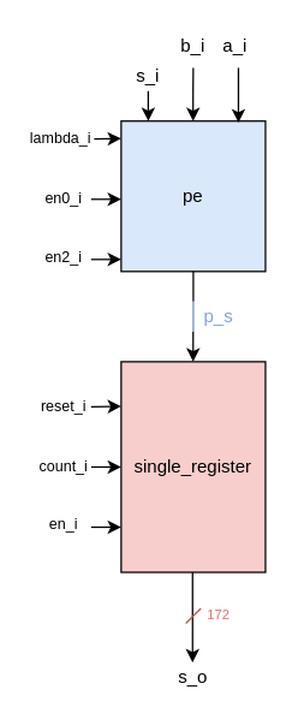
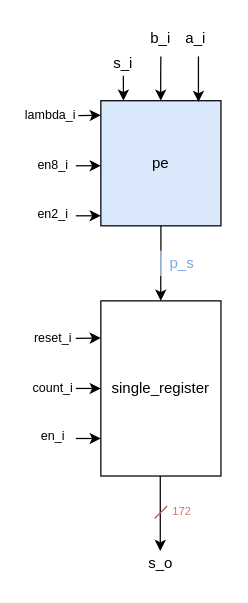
- <mxCell id="19" value="&lt;font style=&quot;font-size: 10px&quot;&gt;en0_i&lt;/font&gt;" style="text;html=1;strokeColor=none;fillColor=none;align=center;verticalAlign=middle;whiteSpace=wrap;rounded=0;" vertex="1" parent="1"><mxGeometry x="22" y="121" width="40" height="20" as="geometry" /></mxCell>
+ <mxCell id="19" value="&lt;font style=&quot;font-size: 10px&quot;&gt;en8_i&lt;/font&gt;" style="text;html=1;strokeColor=none;fillColor=none;align=center;verticalAlign=middle;whiteSpace=wrap;rounded=0;" vertex="1" parent="1"><mxGeometry x="22" y="121" width="40" height="20" as="geometry" /></mxCell>
- <mxCell id="2" value="single_register" style="rounded=0;whiteSpace=wrap;html=1;fillColor=#f8cecc;" vertex="1" parent="1"><mxGeometry x="80" y="240" width="96" height="140" as="geometry" /></mxCell>
+ <mxCell id="2" value="single_register" style="rounded=0;whiteSpace=wrap;html=1;" vertex="1" parent="1"><mxGeometry x="80" y="240" width="96" height="140" as="geometry" /></mxCell>
